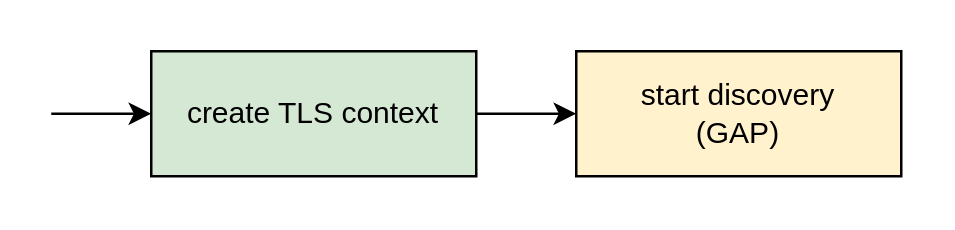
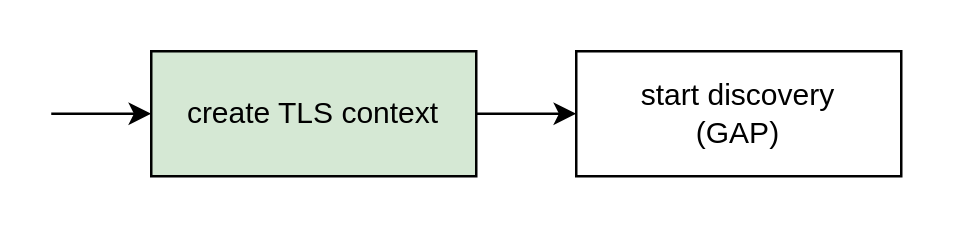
- <mxCell id="4" value="start discovery&lt;br&gt;(GAP)" style="rounded=0;whiteSpace=wrap;html=1;fillColor=#fff2cc;" vertex="1" parent="1"><mxGeometry x="230" y="20" width="130" height="50" as="geometry" /></mxCell>
+ <mxCell id="4" value="start discovery&lt;br&gt;(GAP)" style="rounded=0;whiteSpace=wrap;html=1;" vertex="1" parent="1"><mxGeometry x="230" y="20" width="130" height="50" as="geometry" /></mxCell>
